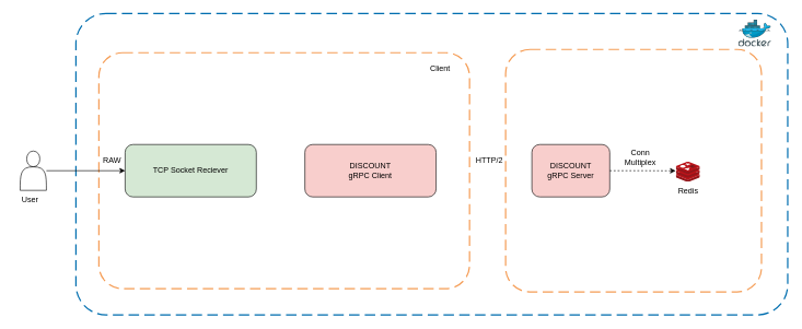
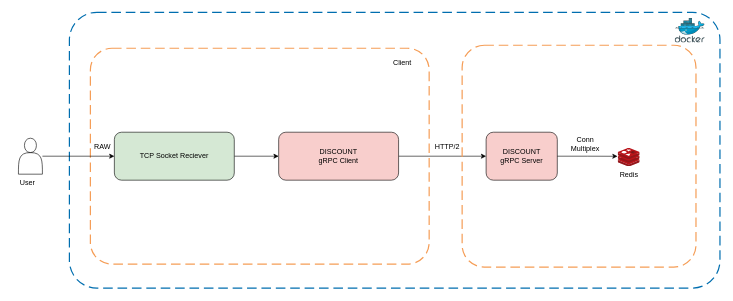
+ <mxCell id="9" style="edgeStyle=orthogonalEdgeStyle;rounded=0;orthogonalLoop=1;jettySize=auto;html=1;entryX=0;entryY=0.5;entryDx=0;entryDy=0;" edge="1" parent="1" source="10" target="12"><mxGeometry relative="1" as="geometry" /></mxCell>
+ <mxCell id="11" style="edgeStyle=orthogonalEdgeStyle;rounded=0;orthogonalLoop=1;jettySize=auto;html=1;entryX=0;entryY=0.5;entryDx=0;entryDy=0;" edge="1" parent="1" source="12" target="17"><mxGeometry relative="1" as="geometry" /></mxCell>
- <mxCell id="19" style="edgeStyle=orthogonalEdgeStyle;rounded=0;orthogonalLoop=1;jettySize=auto;html=1;entryX=-0.023;entryY=0.44;entryDx=0;entryDy=0;entryPerimeter=0;dashed=1;" edge="1" parent="15" source="17" target="18"><mxGeometry relative="1" as="geometry" /></mxCell>
+ <mxCell id="19" style="edgeStyle=orthogonalEdgeStyle;rounded=0;orthogonalLoop=1;jettySize=auto;html=1;entryX=-0.023;entryY=0.44;entryDx=0;entryDy=0;entryPerimeter=0;" edge="1" parent="15" source="17" target="18"><mxGeometry relative="1" as="geometry" /></mxCell>
